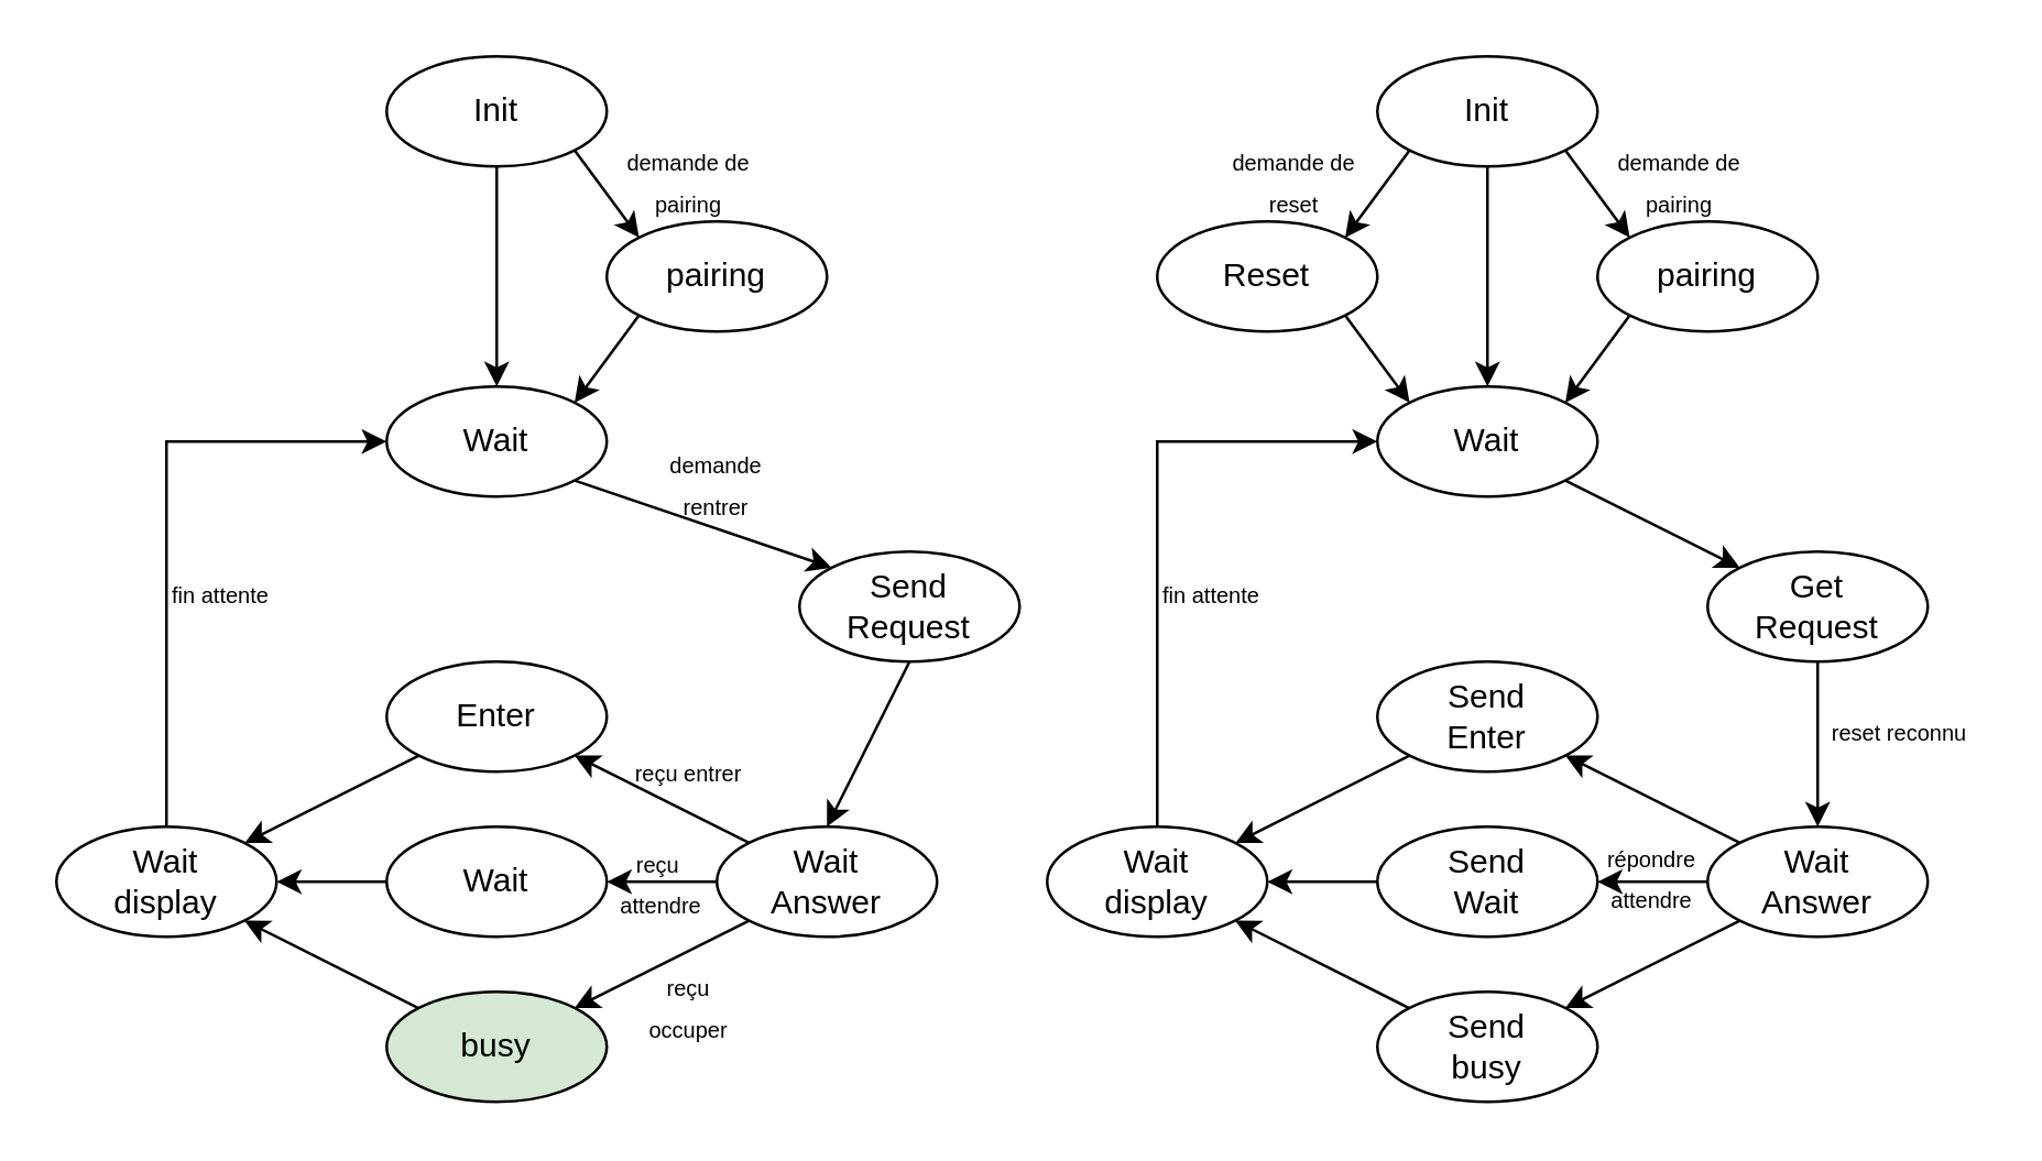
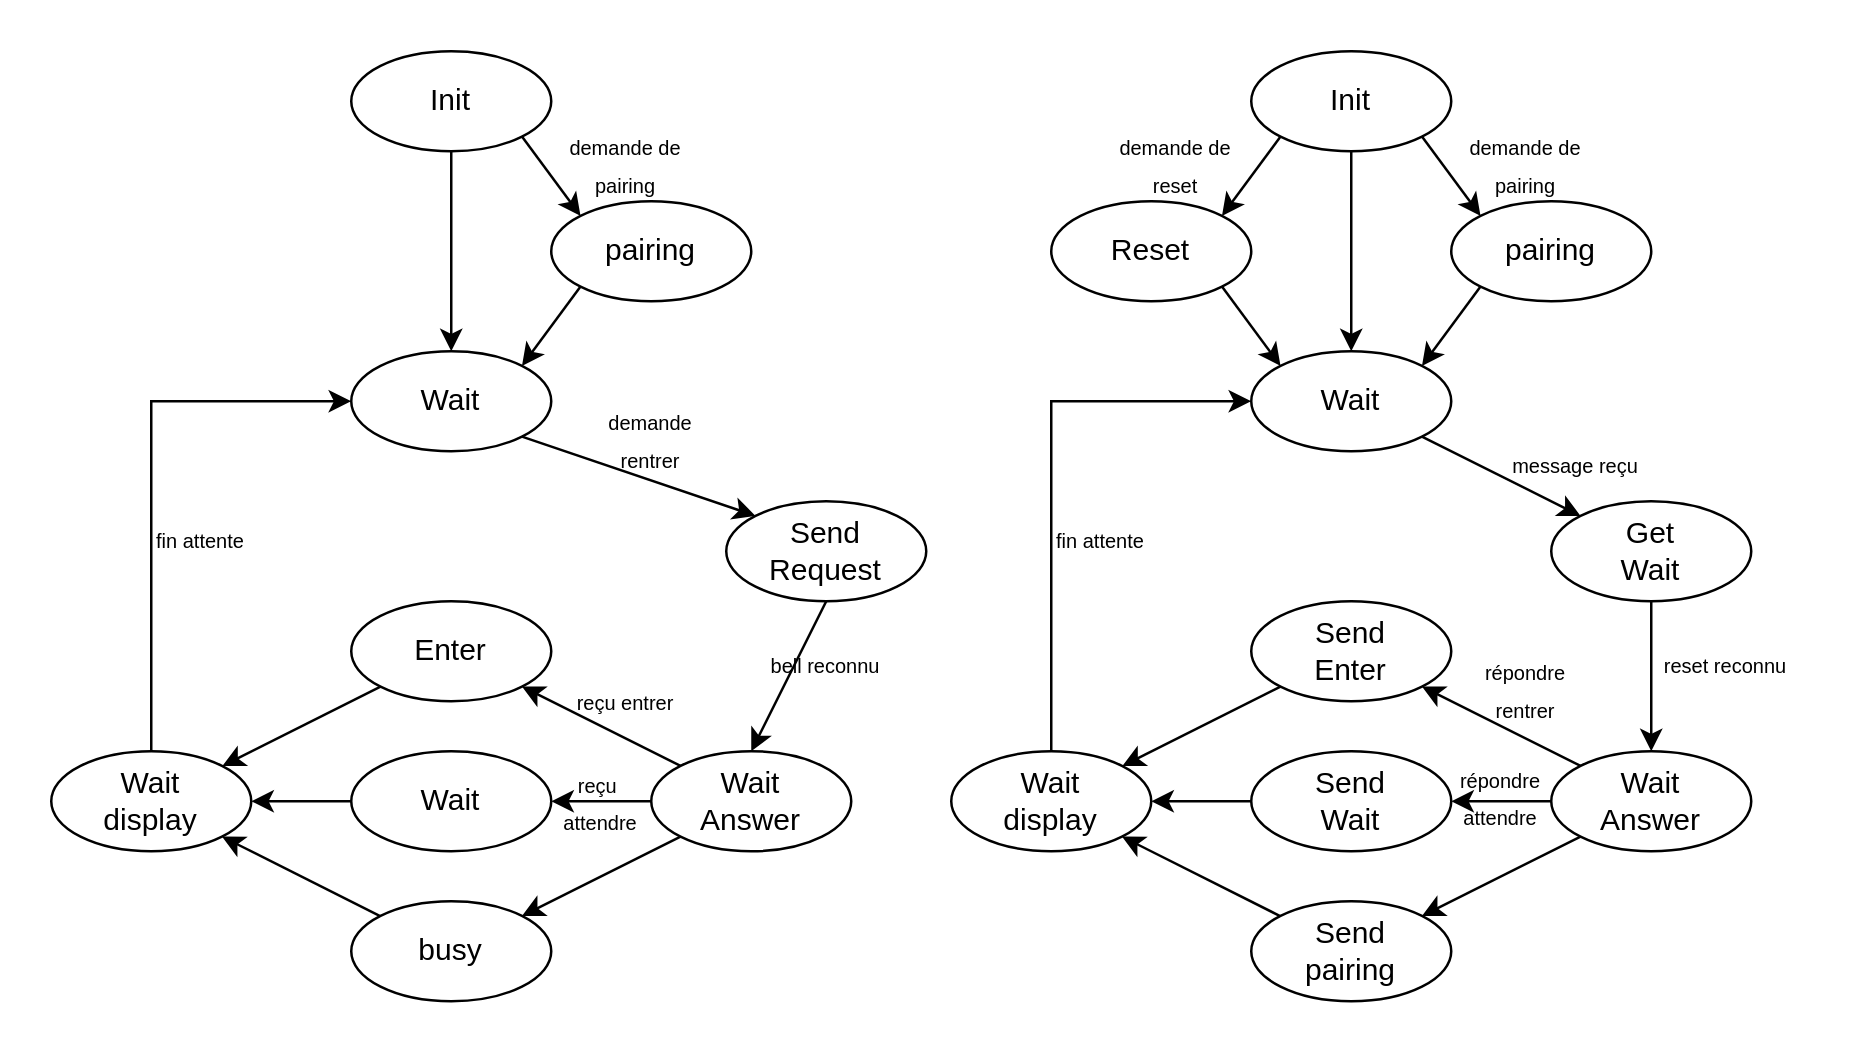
+ <mxCell id="50" value="&lt;font style=&quot;font-size: 8px;&quot;&gt;message reçu&lt;/font&gt;" style="text;html=1;align=center;verticalAlign=middle;whiteSpace=wrap;rounded=0;" vertex="1" parent="1"><mxGeometry x="600" y="170" width="60" height="30" as="geometry" /></mxCell>
- <mxCell id="29" value="&lt;div&gt;Get&lt;/div&gt;&lt;div&gt;Request&lt;/div&gt;" style="ellipse;whiteSpace=wrap;html=1;" vertex="1" parent="1"><mxGeometry x="620" y="200" width="80" height="40" as="geometry" /></mxCell>
+ <mxCell id="29" value="&lt;div&gt;Get&lt;/div&gt;&lt;div&gt;Wait&lt;/div&gt;" style="ellipse;whiteSpace=wrap;html=1;" vertex="1" parent="1"><mxGeometry x="620" y="200" width="80" height="40" as="geometry" /></mxCell>
+ <mxCell id="57" value="&lt;font style=&quot;font-size: 8px;&quot;&gt;bell reconnu&lt;/font&gt;" style="text;html=1;align=center;verticalAlign=middle;whiteSpace=wrap;rounded=0;" vertex="1" parent="1"><mxGeometry x="300" y="250" width="60" height="30" as="geometry" /></mxCell>
+ <mxCell id="52" value="&lt;span style=&quot;font-size: 8px;&quot;&gt;répondre&lt;/span&gt;&lt;div&gt;&lt;span style=&quot;font-size: 8px;&quot;&gt;rentrer&lt;/span&gt;&lt;/div&gt;" style="text;html=1;align=center;verticalAlign=middle;whiteSpace=wrap;rounded=0;" vertex="1" parent="1"><mxGeometry x="580" y="260" width="60" height="30" as="geometry" /></mxCell>
- <mxCell id="60" value="&lt;span style=&quot;font-size: 8px;&quot;&gt;reçu&lt;/span&gt;&lt;div&gt;&lt;span style=&quot;font-size: 8px;&quot;&gt;occuper&lt;/span&gt;&lt;/div&gt;" style="text;html=1;align=center;verticalAlign=middle;whiteSpace=wrap;rounded=0;" vertex="1" parent="1"><mxGeometry x="220" y="350" width="60" height="30" as="geometry" /></mxCell>
- <mxCell id="12" value="busy" style="ellipse;whiteSpace=wrap;html=1;fillColor=#d5e8d4;" vertex="1" parent="1"><mxGeometry x="140" y="360" width="80" height="40" as="geometry" /></mxCell>
+ <mxCell id="12" value="busy" style="ellipse;whiteSpace=wrap;html=1;" vertex="1" parent="1"><mxGeometry x="140" y="360" width="80" height="40" as="geometry" /></mxCell>
- <mxCell id="33" value="&lt;div&gt;Send&lt;/div&gt;busy" style="ellipse;whiteSpace=wrap;html=1;" vertex="1" parent="1"><mxGeometry y="360" width="80" height="40" as="geometry" x="500" /></mxCell>
+ <mxCell id="33" value="&lt;div&gt;Send&lt;/div&gt;pairing" style="ellipse;whiteSpace=wrap;html=1;" vertex="1" parent="1"><mxGeometry y="360" width="80" height="40" as="geometry" x="500" /></mxCell>
